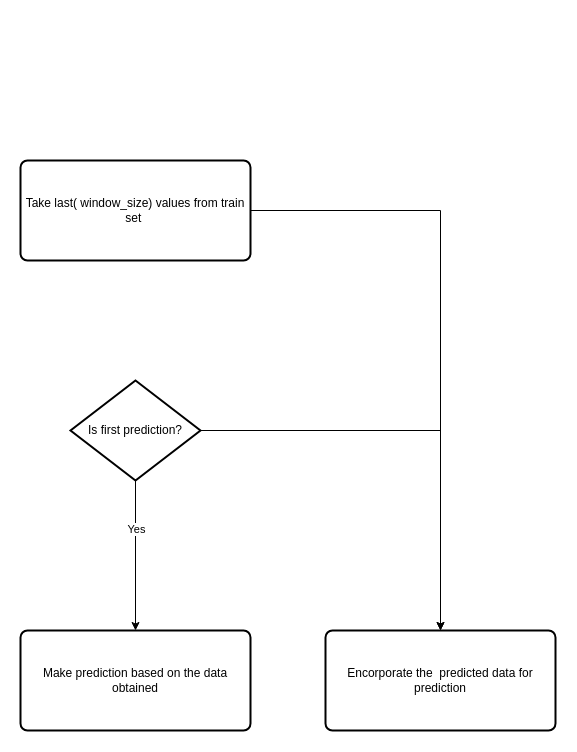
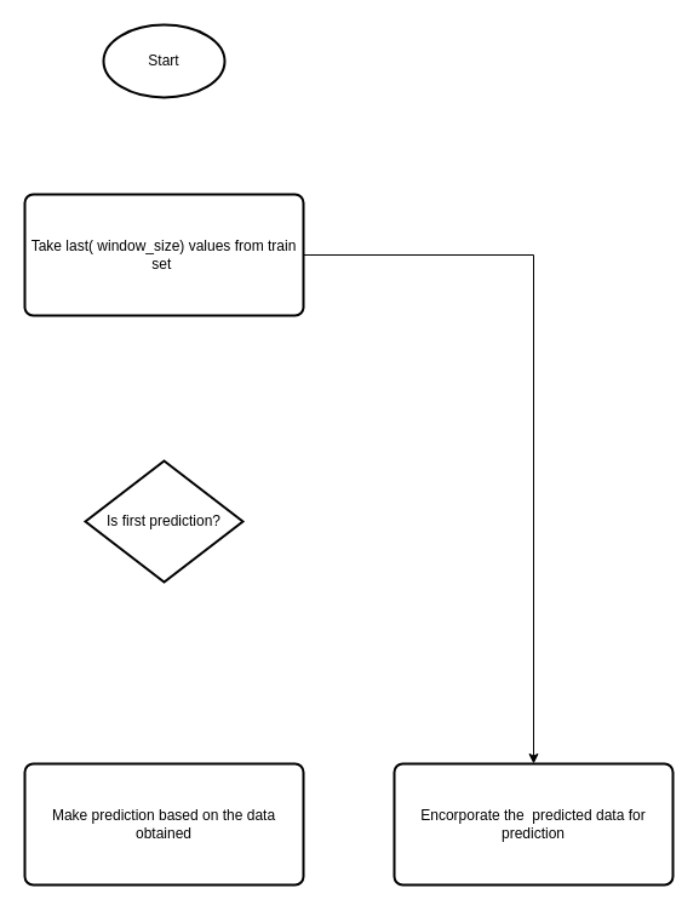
+ <mxCell id="2" value="Start" style="strokeWidth=2;html=1;shape=mxgraph.flowchart.start_1;whiteSpace=wrap;" vertex="1" parent="1"><mxGeometry x="85" y="20" width="100" height="60" as="geometry" /></mxCell>
- <mxCell id="8" style="edgeStyle=orthogonalEdgeStyle;rounded=0;orthogonalLoop=1;jettySize=auto;html=1;entryX=0.5;entryY=0;entryDx=0;entryDy=0;" edge="1" parent="1" source="9" target="10"><mxGeometry relative="1" as="geometry"><mxPoint x="565" y="430" as="targetPoint" /><Array as="points"><mxPoint x="440" y="430" /></Array></mxGeometry></mxCell>
- <mxCell id="6" value="" style="edgeStyle=orthogonalEdgeStyle;rounded=0;orthogonalLoop=1;jettySize=auto;html=1;" edge="1" parent="1" source="9" target="5"><mxGeometry relative="1" as="geometry" /></mxCell>
- <mxCell id="7" value="Yes" style="edgeLabel;html=1;align=center;verticalAlign=middle;resizable=0;points=[];" vertex="1" connectable="0" parent="6"><mxGeometry x="-0.357" relative="1" as="geometry"><mxPoint as="offset" /></mxGeometry></mxCell>
